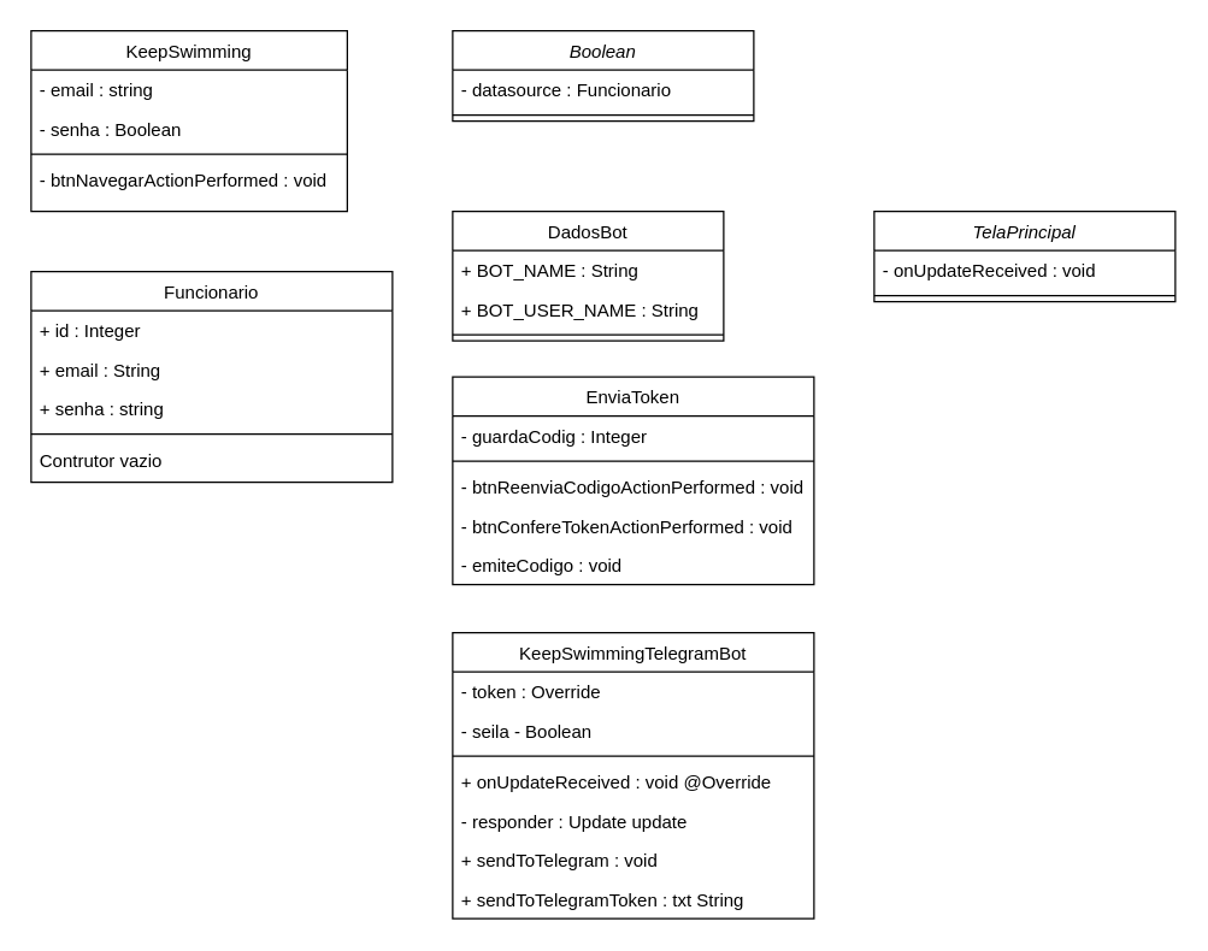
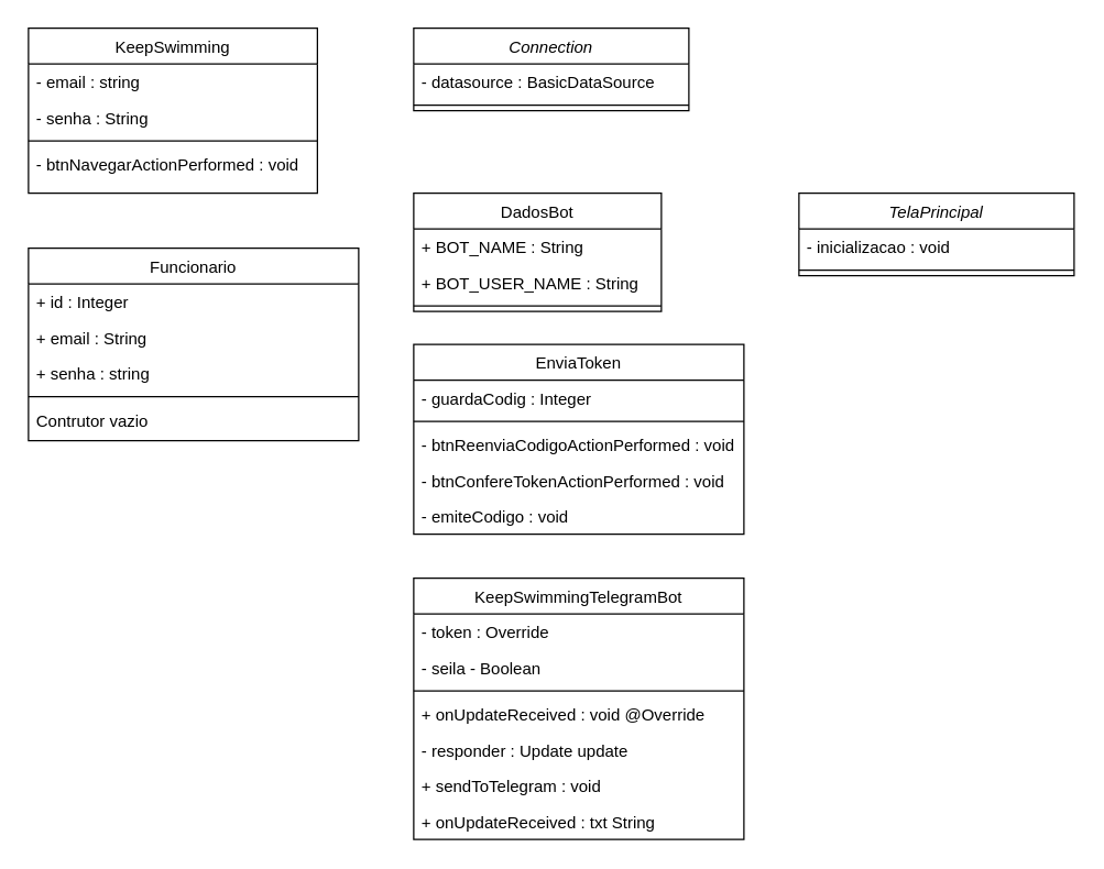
- <mxCell id="2" value="Boolean" style="swimlane;fontStyle=2;align=center;verticalAlign=top;childLayout=stackLayout;horizontal=1;startSize=26;horizontalStack=0;resizeParent=1;resizeLast=0;collapsible=1;marginBottom=0;rounded=0;shadow=0;strokeWidth=1;" parent="1" vertex="1"><mxGeometry x="300" y="20" width="200" height="60" as="geometry"><mxRectangle x="230" y="140" width="160" height="26" as="alternateBounds" /></mxGeometry></mxCell>
+ <mxCell id="2" value="Connection" style="swimlane;fontStyle=2;align=center;verticalAlign=top;childLayout=stackLayout;horizontal=1;startSize=26;horizontalStack=0;resizeParent=1;resizeLast=0;collapsible=1;marginBottom=0;rounded=0;shadow=0;strokeWidth=1;" parent="1" vertex="1"><mxGeometry x="300" y="20" width="200" height="60" as="geometry"><mxRectangle x="230" y="140" width="160" height="26" as="alternateBounds" /></mxGeometry></mxCell>
- <mxCell id="3" value="- datasource : Funcionario" style="text;align=left;verticalAlign=top;spacingLeft=4;spacingRight=4;overflow=hidden;rotatable=0;points=[[0,0.5],[1,0.5]];portConstraint=eastwest;" parent="2" vertex="1"><mxGeometry y="26" width="200" height="26" as="geometry" /></mxCell>
+ <mxCell id="3" value="- datasource : BasicDataSource" style="text;align=left;verticalAlign=top;spacingLeft=4;spacingRight=4;overflow=hidden;rotatable=0;points=[[0,0.5],[1,0.5]];portConstraint=eastwest;" parent="2" vertex="1"><mxGeometry y="26" width="200" height="26" as="geometry" /></mxCell>
- <mxCell id="17" value="- senha : Boolean" style="text;align=left;verticalAlign=top;spacingLeft=4;spacingRight=4;overflow=hidden;rotatable=0;points=[[0,0.5],[1,0.5]];portConstraint=eastwest;" vertex="1" parent="15"><mxGeometry y="52" width="210" height="26" as="geometry" /></mxCell>
+ <mxCell id="17" value="- senha : String" style="text;align=left;verticalAlign=top;spacingLeft=4;spacingRight=4;overflow=hidden;rotatable=0;points=[[0,0.5],[1,0.5]];portConstraint=eastwest;" vertex="1" parent="15"><mxGeometry y="52" width="210" height="26" as="geometry" /></mxCell>
- <mxCell id="35" value="- onUpdateReceived : void" style="text;align=left;verticalAlign=top;spacingLeft=4;spacingRight=4;overflow=hidden;rotatable=0;points=[[0,0.5],[1,0.5]];portConstraint=eastwest;" vertex="1" parent="34"><mxGeometry y="26" width="200" height="26" as="geometry" /></mxCell>
+ <mxCell id="35" value="- inicializacao : void" style="text;align=left;verticalAlign=top;spacingLeft=4;spacingRight=4;overflow=hidden;rotatable=0;points=[[0,0.5],[1,0.5]];portConstraint=eastwest;" vertex="1" parent="34"><mxGeometry y="26" width="200" height="26" as="geometry" /></mxCell>
- <mxCell id="33" value="+ sendToTelegramToken : txt String" style="text;align=left;verticalAlign=top;spacingLeft=4;spacingRight=4;overflow=hidden;rotatable=0;points=[[0,0.5],[1,0.5]];portConstraint=eastwest;" vertex="1" parent="26"><mxGeometry y="164" width="240" height="26" as="geometry" /></mxCell>
+ <mxCell id="33" value="+ onUpdateReceived : txt String" style="text;align=left;verticalAlign=top;spacingLeft=4;spacingRight=4;overflow=hidden;rotatable=0;points=[[0,0.5],[1,0.5]];portConstraint=eastwest;" vertex="1" parent="26"><mxGeometry y="164" width="240" height="26" as="geometry" /></mxCell>
